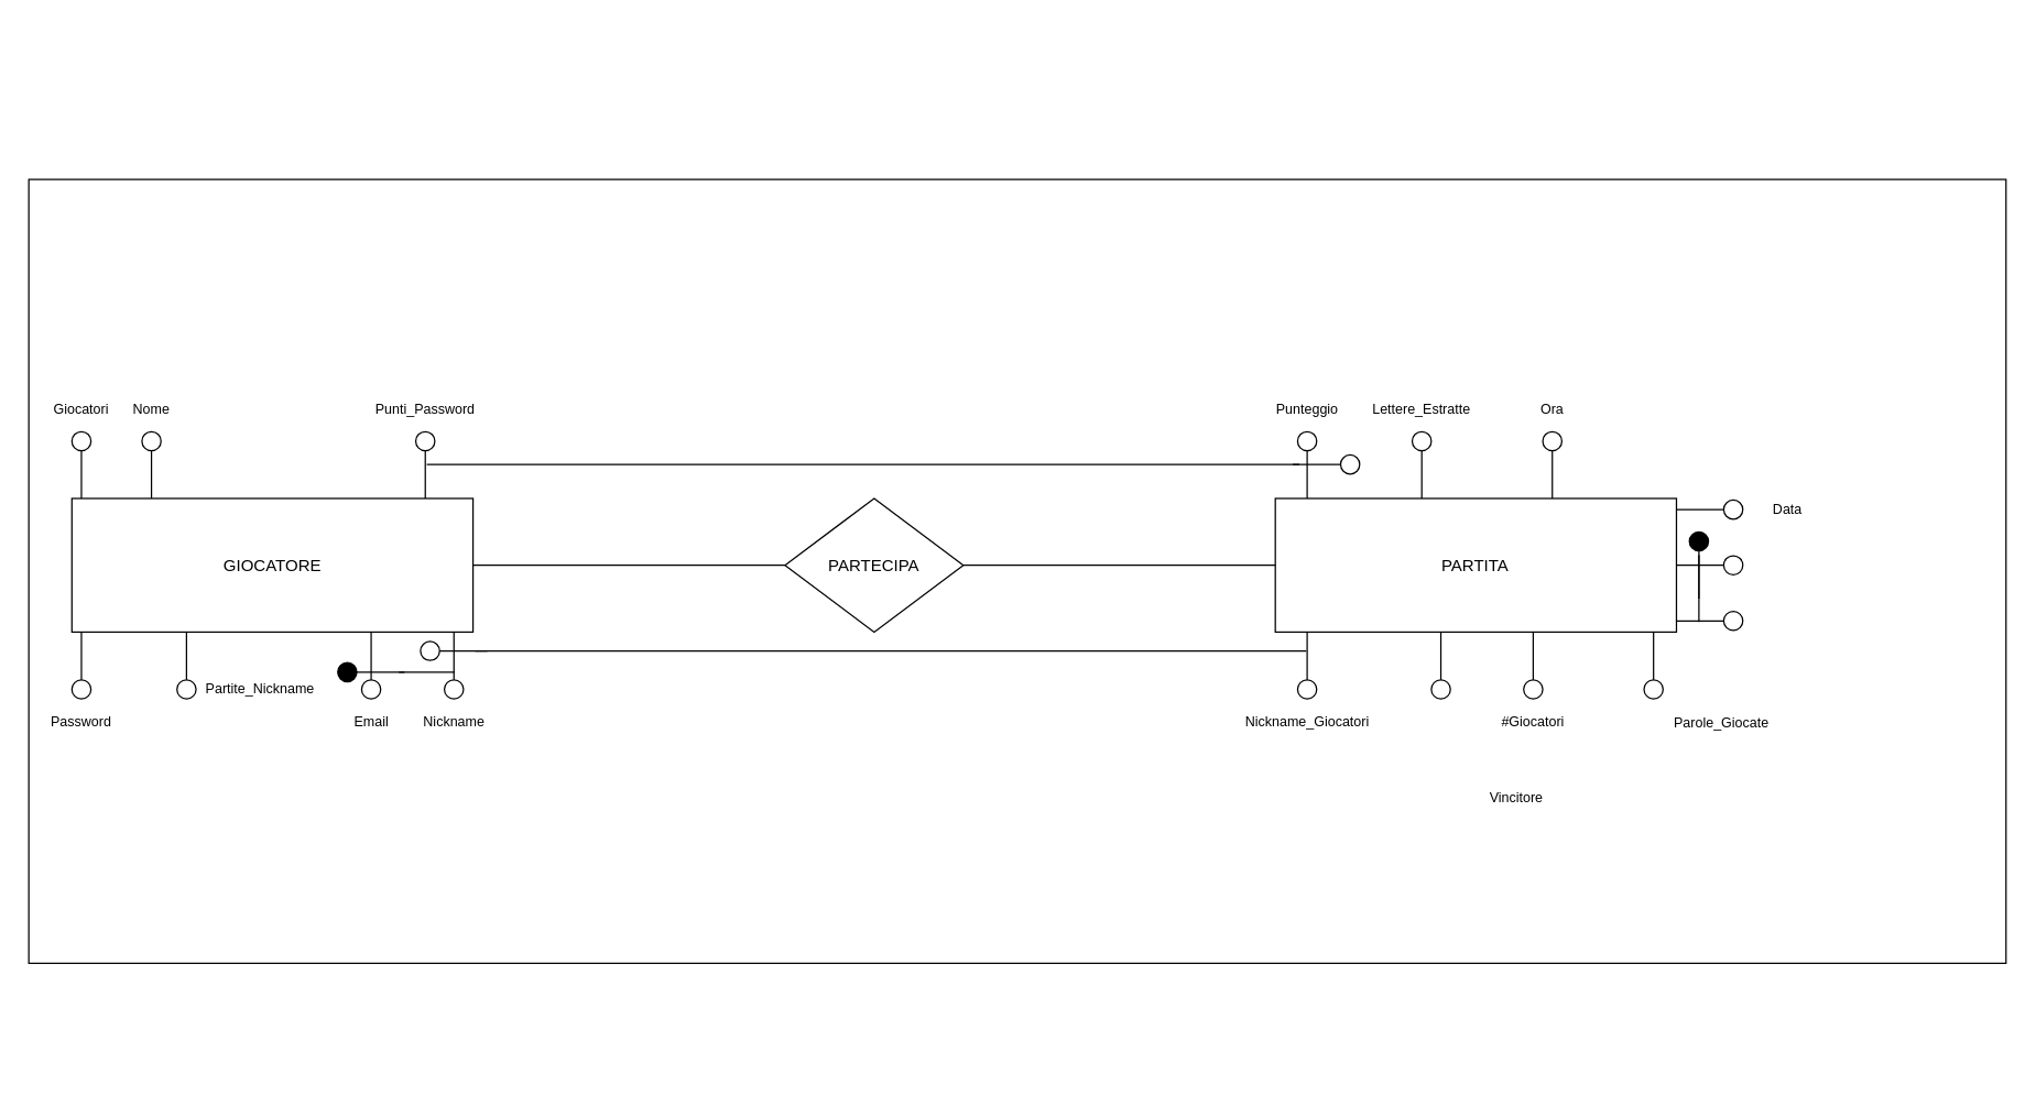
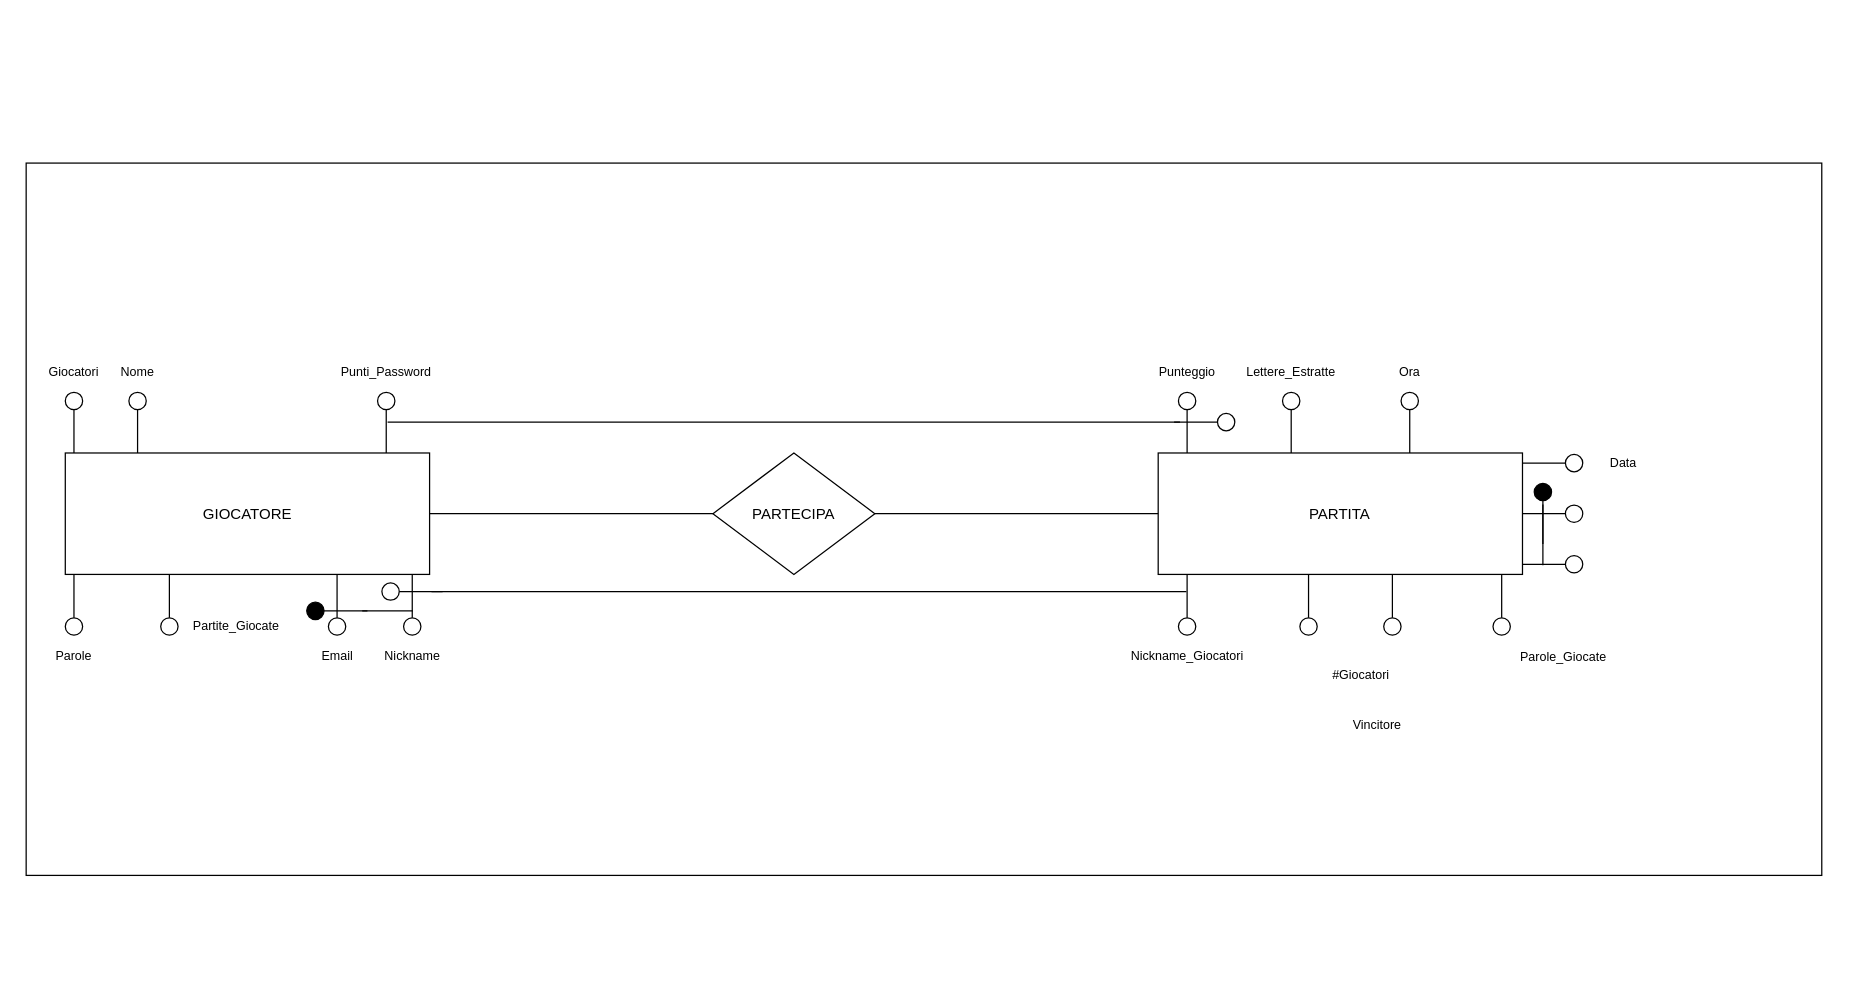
- <mxCell id="15" value="&lt;font style=&quot;font-size: 10px&quot;&gt;Partite_Nickname&lt;/font&gt;" style="text;html=1;strokeColor=none;fillColor=none;align=center;verticalAlign=middle;whiteSpace=wrap;rounded=0;fontSize=7;" vertex="1" parent="3"><mxGeometry x="129.805" y="202.439" width="64.781" height="32.39" as="geometry" /></mxCell>
+ <mxCell id="15" value="&lt;font style=&quot;font-size: 10px&quot;&gt;Partite_Giocate&lt;/font&gt;" style="text;html=1;strokeColor=none;fillColor=none;align=center;verticalAlign=middle;whiteSpace=wrap;rounded=0;fontSize=7;" vertex="1" parent="3"><mxGeometry x="129.805" y="202.439" width="64.781" height="32.39" as="geometry" /></mxCell>
- <mxCell id="14" value="&lt;font style=&quot;font-size: 10px&quot;&gt;Password&lt;/font&gt;" style="text;html=1;strokeColor=none;fillColor=none;align=center;verticalAlign=middle;whiteSpace=wrap;rounded=0;fontSize=7;" vertex="1" parent="3"><mxGeometry y="226.732" width="64.781" height="32.39" as="geometry" /></mxCell>
+ <mxCell id="14" value="&lt;font style=&quot;font-size: 10px&quot;&gt;Parole&lt;/font&gt;" style="text;html=1;strokeColor=none;fillColor=none;align=center;verticalAlign=middle;whiteSpace=wrap;rounded=0;fontSize=7;" vertex="1" parent="3"><mxGeometry y="226.732" width="64.781" height="32.39" as="geometry" /></mxCell>
- <mxCell id="37" value="&lt;font style=&quot;font-size: 10px&quot;&gt;#Giocatori&lt;/font&gt;" style="text;html=1;strokeColor=none;fillColor=none;align=center;verticalAlign=middle;whiteSpace=wrap;rounded=0;fontSize=7;" vertex="1" parent="3"><mxGeometry x="1055.024" y="226.732" width="64.781" height="32.39" as="geometry" /></mxCell>
+ <mxCell id="37" value="&lt;font style=&quot;font-size: 10px&quot;&gt;#Giocatori&lt;/font&gt;" style="text;html=1;strokeColor=none;fillColor=none;align=center;verticalAlign=middle;whiteSpace=wrap;rounded=0;fontSize=7;" vertex="1" parent="3"><mxGeometry x="1030.024" y="241.732" width="64.781" height="32.39" as="geometry" /></mxCell>
